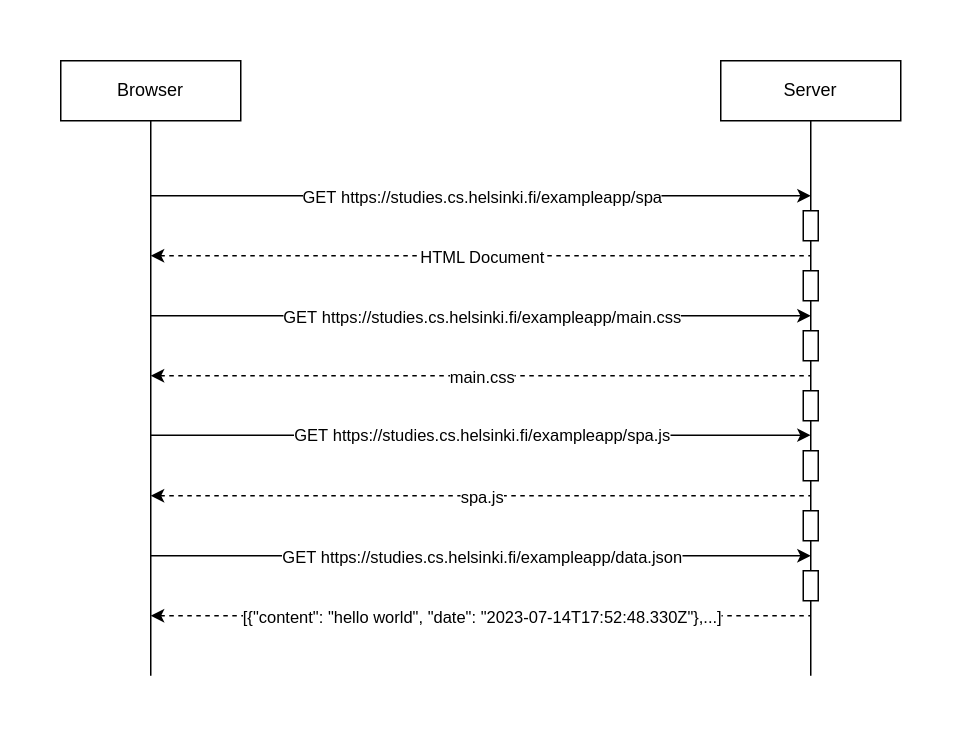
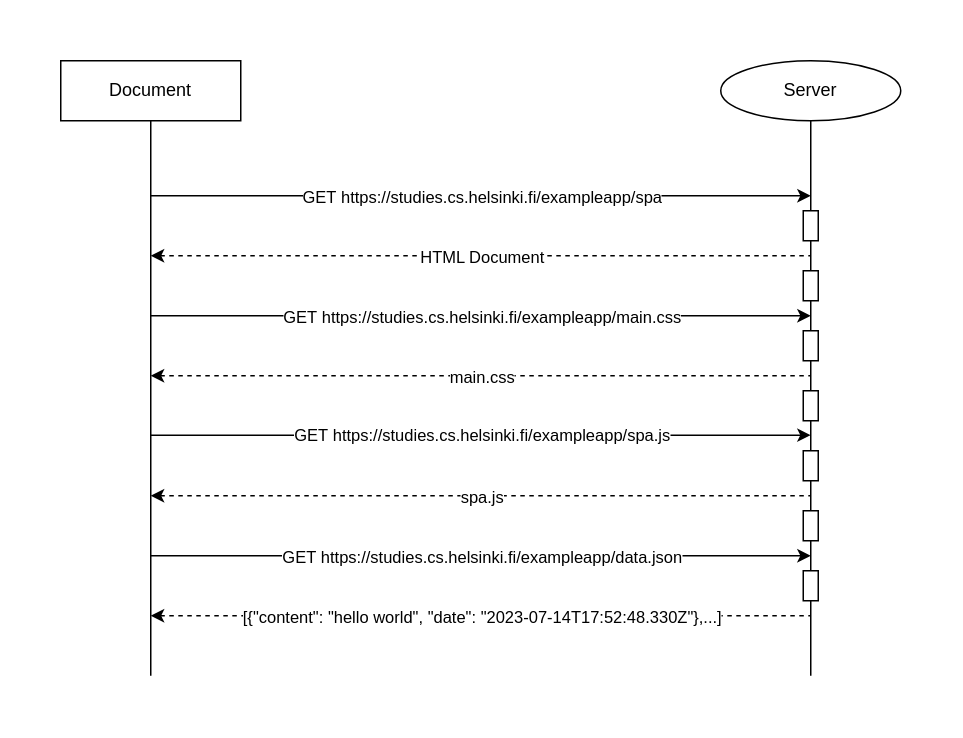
- <mxCell id="3" value="Browser" style="rounded=0;whiteSpace=wrap;html=1;" vertex="1" parent="1"><mxGeometry x="40" y="40" width="120" height="40" as="geometry" /></mxCell>
+ <mxCell id="3" value="Document" style="rounded=0;whiteSpace=wrap;html=1;" vertex="1" parent="1"><mxGeometry x="40" y="40" width="120" height="40" as="geometry" /></mxCell>
- <mxCell id="4" value="Server" style="rounded=0;whiteSpace=wrap;html=1;" vertex="1" parent="1"><mxGeometry x="480" y="40" width="120" height="40" as="geometry" /></mxCell>
+ <mxCell id="4" value="Server" style="ellipse;whiteSpace=wrap;html=1;" vertex="1" parent="1"><mxGeometry x="480" y="40" width="120" height="40" as="geometry" /></mxCell>
